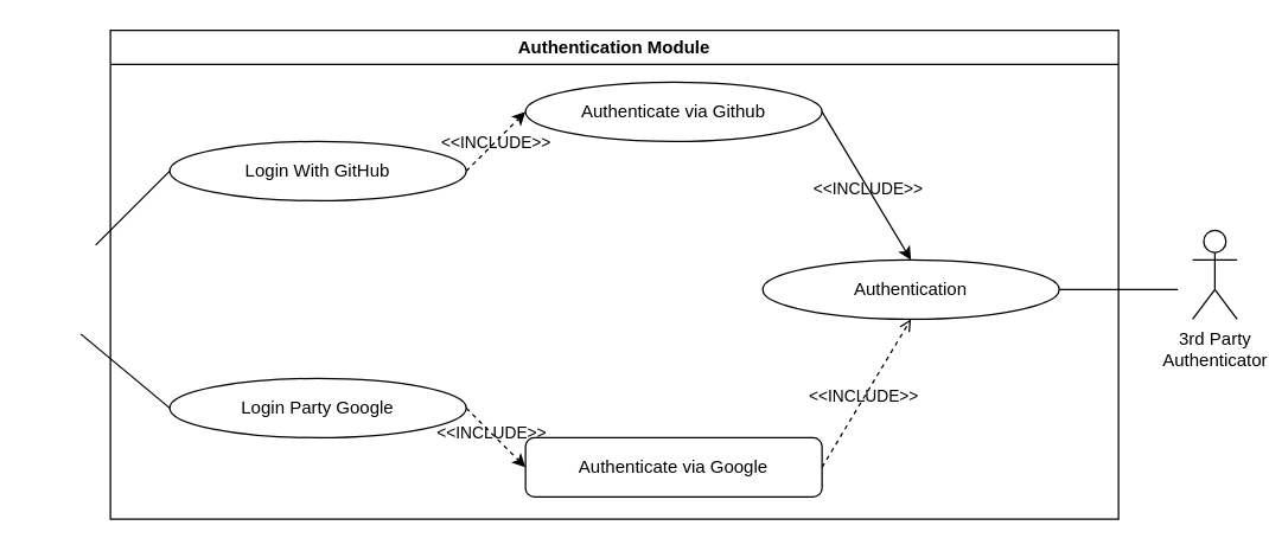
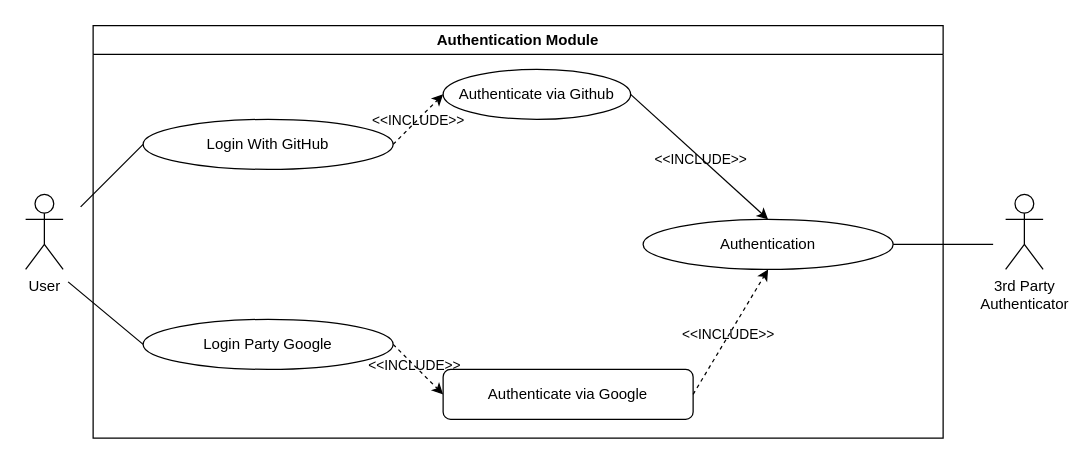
- <mxCell id="5" value="Authenticate via Github" style="ellipse;whiteSpace=wrap;html=1;fillColor=none;" parent="2" vertex="1"><mxGeometry x="280" y="35" width="200" height="40" as="geometry" /></mxCell>
+ <mxCell id="5" value="Authenticate via Github" style="ellipse;whiteSpace=wrap;html=1;fillColor=none;" parent="2" vertex="1"><mxGeometry x="280" y="35" width="150" height="40" as="geometry" /></mxCell>
+ <mxCell id="18" value="User" style="shape=umlActor;verticalLabelPosition=bottom;verticalAlign=top;html=1;outlineConnect=0;fillColor=none;" parent="1" vertex="1"><mxGeometry x="20" y="155" width="30" height="60" as="geometry" /></mxCell>
- <mxCell id="14" value="" style="endArrow=open;html=1;rounded=0;exitX=1;exitY=0.5;exitDx=0;exitDy=0;entryX=0.5;entryY=1;entryDx=0;entryDy=0;dashed=1;" parent="2" source="6" target="7" edge="1"><mxGeometry width="50" height="50" relative="1" as="geometry"><mxPoint x="390" y="265" as="sourcePoint" /><mxPoint x="440" y="215" as="targetPoint" /></mxGeometry></mxCell>
+ <mxCell id="14" value="" style="endArrow=classic;html=1;rounded=0;exitX=1;exitY=0.5;exitDx=0;exitDy=0;entryX=0.5;entryY=1;entryDx=0;entryDy=0;dashed=1;" parent="2" source="6" target="7" edge="1"><mxGeometry width="50" height="50" relative="1" as="geometry"><mxPoint x="390" y="265" as="sourcePoint" /><mxPoint x="440" y="215" as="targetPoint" /></mxGeometry></mxCell>
